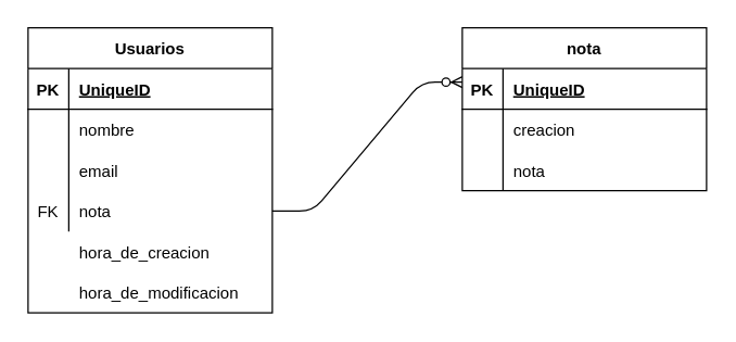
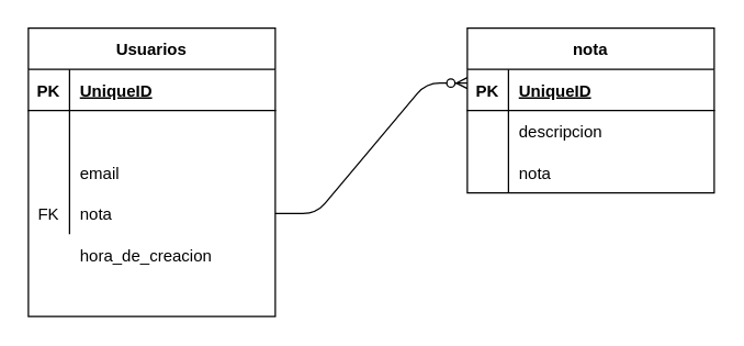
- <mxCell id="8" value="nombre    " style="shape=partialRectangle;connectable=0;fillColor=none;top=0;left=0;bottom=0;right=0;align=left;spacingLeft=6;overflow=hidden;" vertex="1" parent="6"><mxGeometry x="30" width="150" height="30" as="geometry" /></mxCell>
- <mxCell id="21" value="creacion " style="shape=partialRectangle;connectable=0;fillColor=none;top=0;left=0;bottom=0;right=0;align=left;spacingLeft=6;overflow=hidden;" vertex="1" parent="19"><mxGeometry x="30" width="150" height="30" as="geometry" /></mxCell>
+ <mxCell id="21" value="descripcion " style="shape=partialRectangle;connectable=0;fillColor=none;top=0;left=0;bottom=0;right=0;align=left;spacingLeft=6;overflow=hidden;" vertex="1" parent="19"><mxGeometry x="30" width="150" height="30" as="geometry" /></mxCell>
- <mxCell id="27" value="hora_de_modificacion" style="shape=partialRectangle;connectable=0;fillColor=none;top=0;left=0;bottom=0;right=0;align=left;spacingLeft=6;overflow=hidden;" vertex="1" parent="1"><mxGeometry x="50" y="200" width="150" height="30" as="geometry" /></mxCell>
